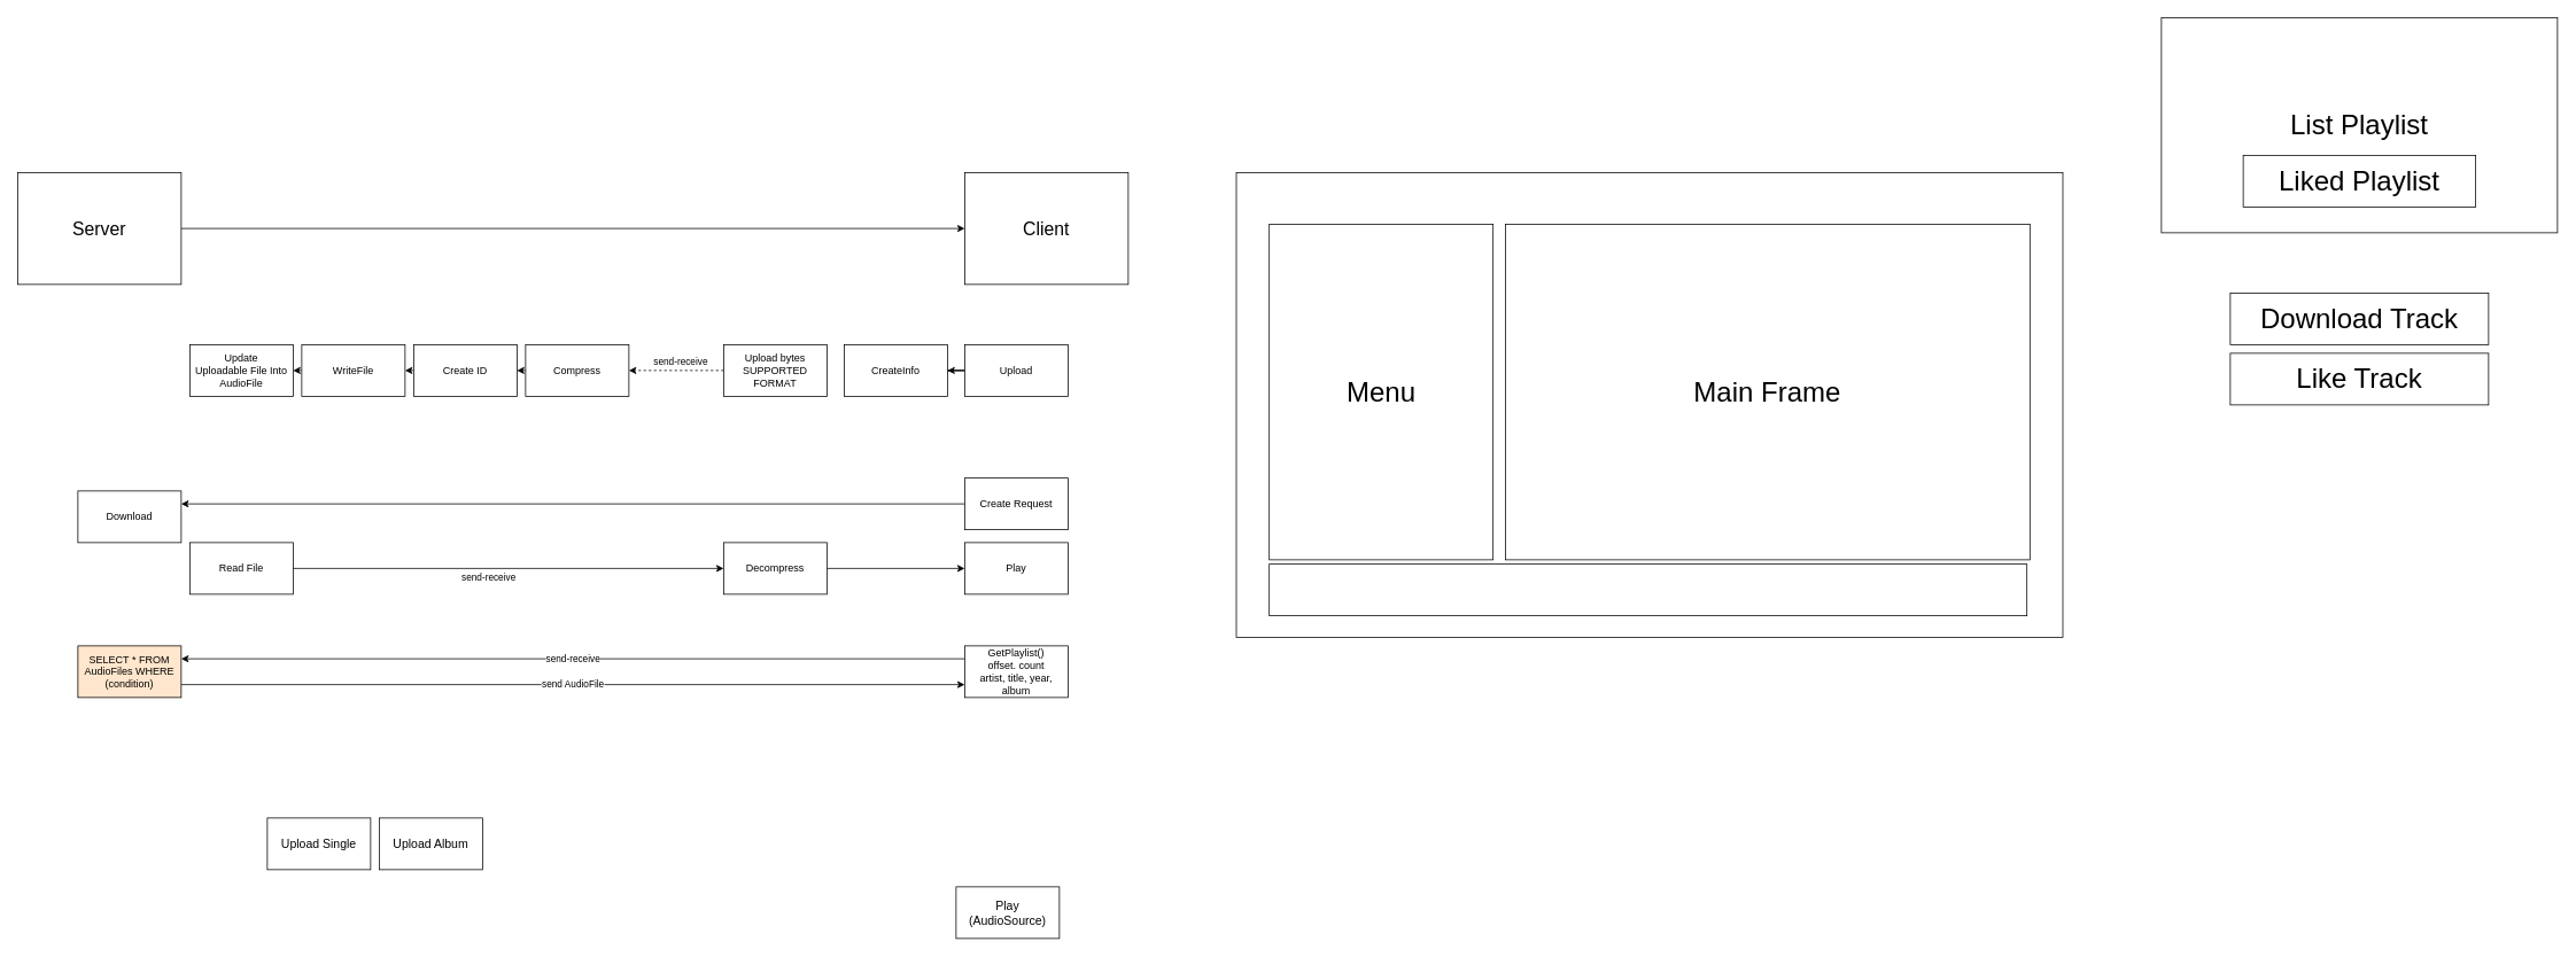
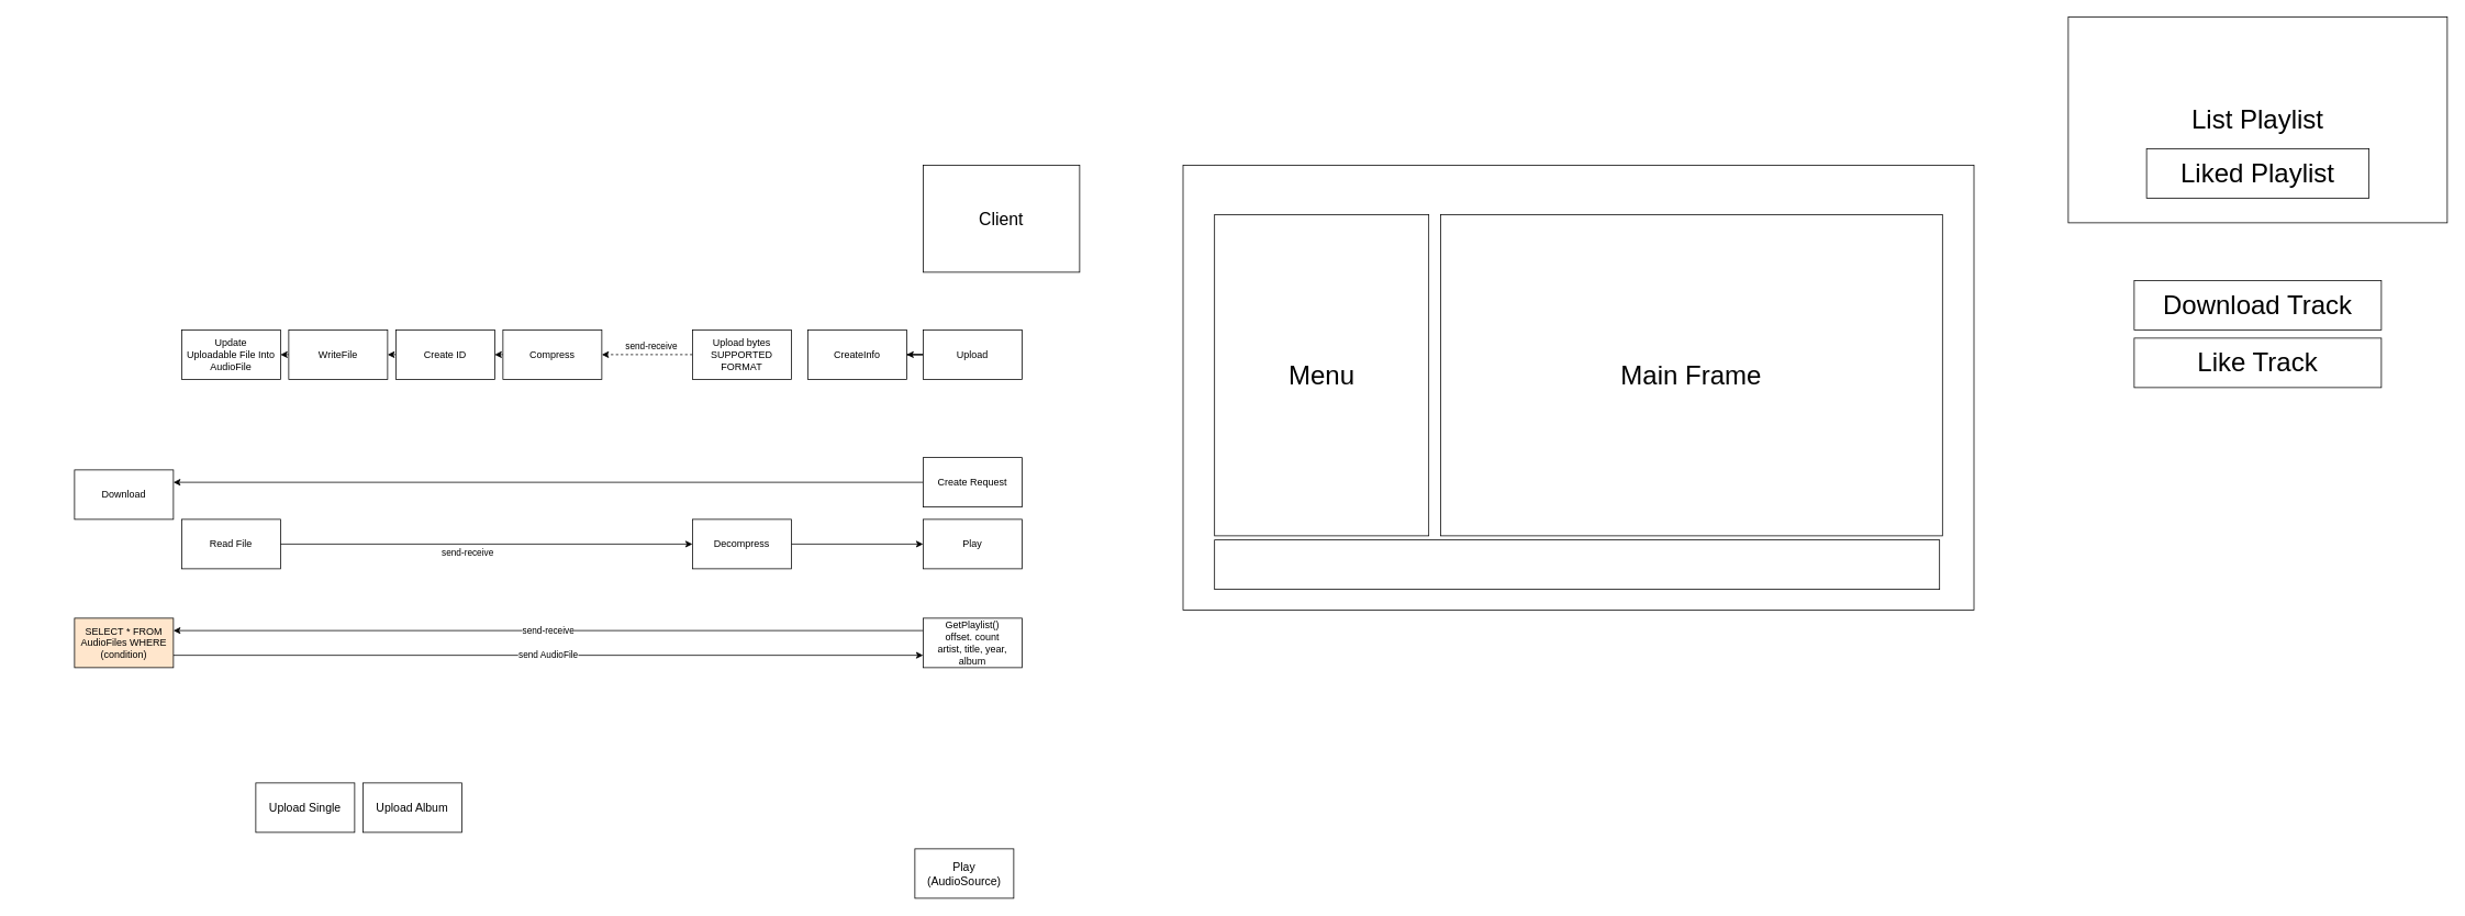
- <mxCell id="3" value="&lt;font style=&quot;font-size: 21px&quot;&gt;Server&lt;/font&gt;" style="rounded=0;whiteSpace=wrap;html=1;" vertex="1" parent="1"><mxGeometry x="20" y="200" width="190" height="130" as="geometry" /></mxCell>
- <mxCell id="2" style="edgeStyle=orthogonalEdgeStyle;rounded=0;orthogonalLoop=1;jettySize=auto;html=1;entryX=0;entryY=0.5;entryDx=0;entryDy=0;" edge="1" parent="1" source="3" target="4"><mxGeometry relative="1" as="geometry" /></mxCell>
